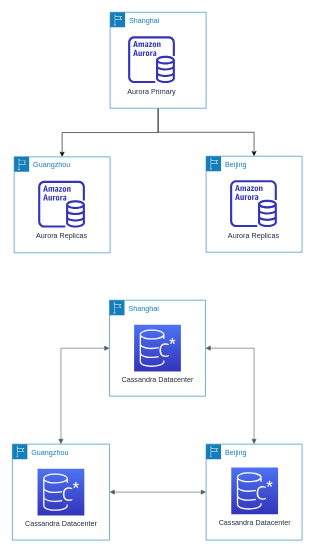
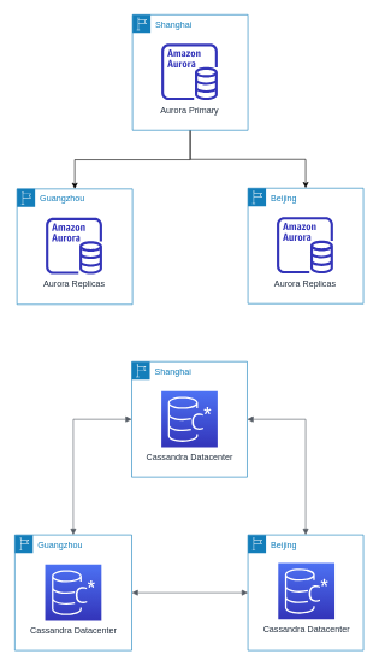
- <mxCell id="5" value="Aurora Primary" style="outlineConnect=0;fontColor=#232F3E;gradientColor=none;fillColor=#3334B9;strokeColor=none;dashed=0;verticalLabelPosition=bottom;verticalAlign=top;align=center;html=1;fontSize=12;fontStyle=0;aspect=fixed;pointerEvents=1;shape=mxgraph.aws4.aurora_instance;" vertex="1" parent="1"><mxGeometry x="213" y="60" width="78" height="78" as="geometry" /></mxCell>
+ <mxCell id="5" value="Aurora Primary" style="outlineConnect=0;fontColor=#232F3E;gradientColor=none;fillColor=#3334B9;strokeColor=none;dashed=0;verticalLabelPosition=bottom;verticalAlign=top;align=center;html=1;fontSize=12;fontStyle=0;aspect=fixed;pointerEvents=1;shape=mxgraph.aws4.aurora_instance;" vertex="1" parent="1"><mxGeometry x="223" y="60" width="78" height="78" as="geometry" /></mxCell>
